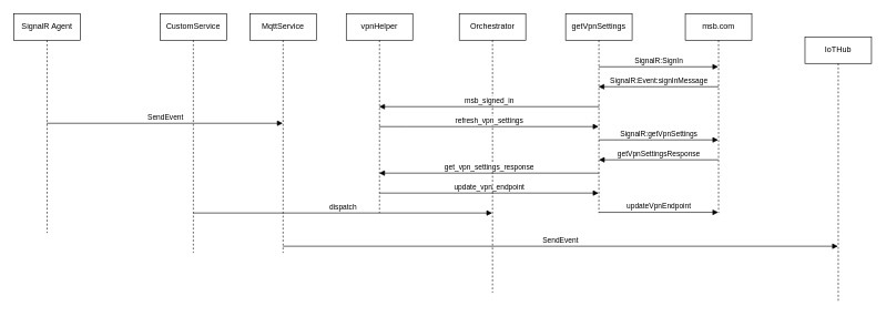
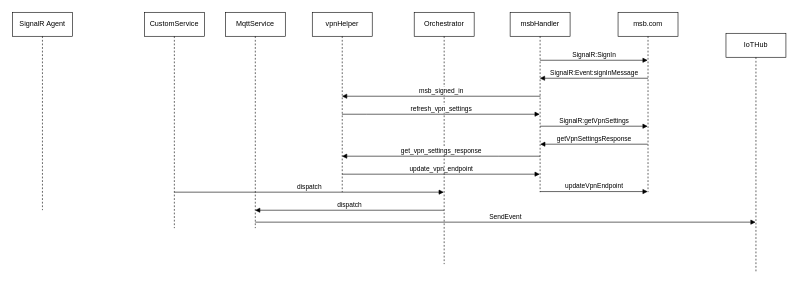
- <mxCell id="4" value="getVpnSettings" style="shape=umlLifeline;perimeter=lifelinePerimeter;whiteSpace=wrap;html=1;container=1;collapsible=0;recursiveResize=0;outlineConnect=0;" parent="1" vertex="1"><mxGeometry x="850" y="20" width="100" height="300" as="geometry" /></mxCell>
+ <mxCell id="4" value="msbHandler" style="shape=umlLifeline;perimeter=lifelinePerimeter;whiteSpace=wrap;html=1;container=1;collapsible=0;recursiveResize=0;outlineConnect=0;" parent="1" vertex="1"><mxGeometry x="850" y="20" width="100" height="300" as="geometry" /></mxCell>
- <mxCell id="17" value="SendEvent" style="html=1;verticalAlign=bottom;endArrow=block;rounded=0;" parent="1" source="15" target="18" edge="1"><mxGeometry width="80" relative="1" as="geometry"><mxPoint x="150" y="340" as="sourcePoint" /><mxPoint x="1260" y="330" as="targetPoint" /></mxGeometry></mxCell>
+ <mxCell id="22" value="dispatch" style="html=1;verticalAlign=bottom;endArrow=block;rounded=0;exitX=0.5;exitY=0.786;exitDx=0;exitDy=0;exitPerimeter=0;" parent="1" source="10" target="18" edge="1"><mxGeometry width="80" relative="1" as="geometry"><mxPoint x="730" y="350" as="sourcePoint" /><mxPoint x="810" y="350" as="targetPoint" /></mxGeometry></mxCell>
